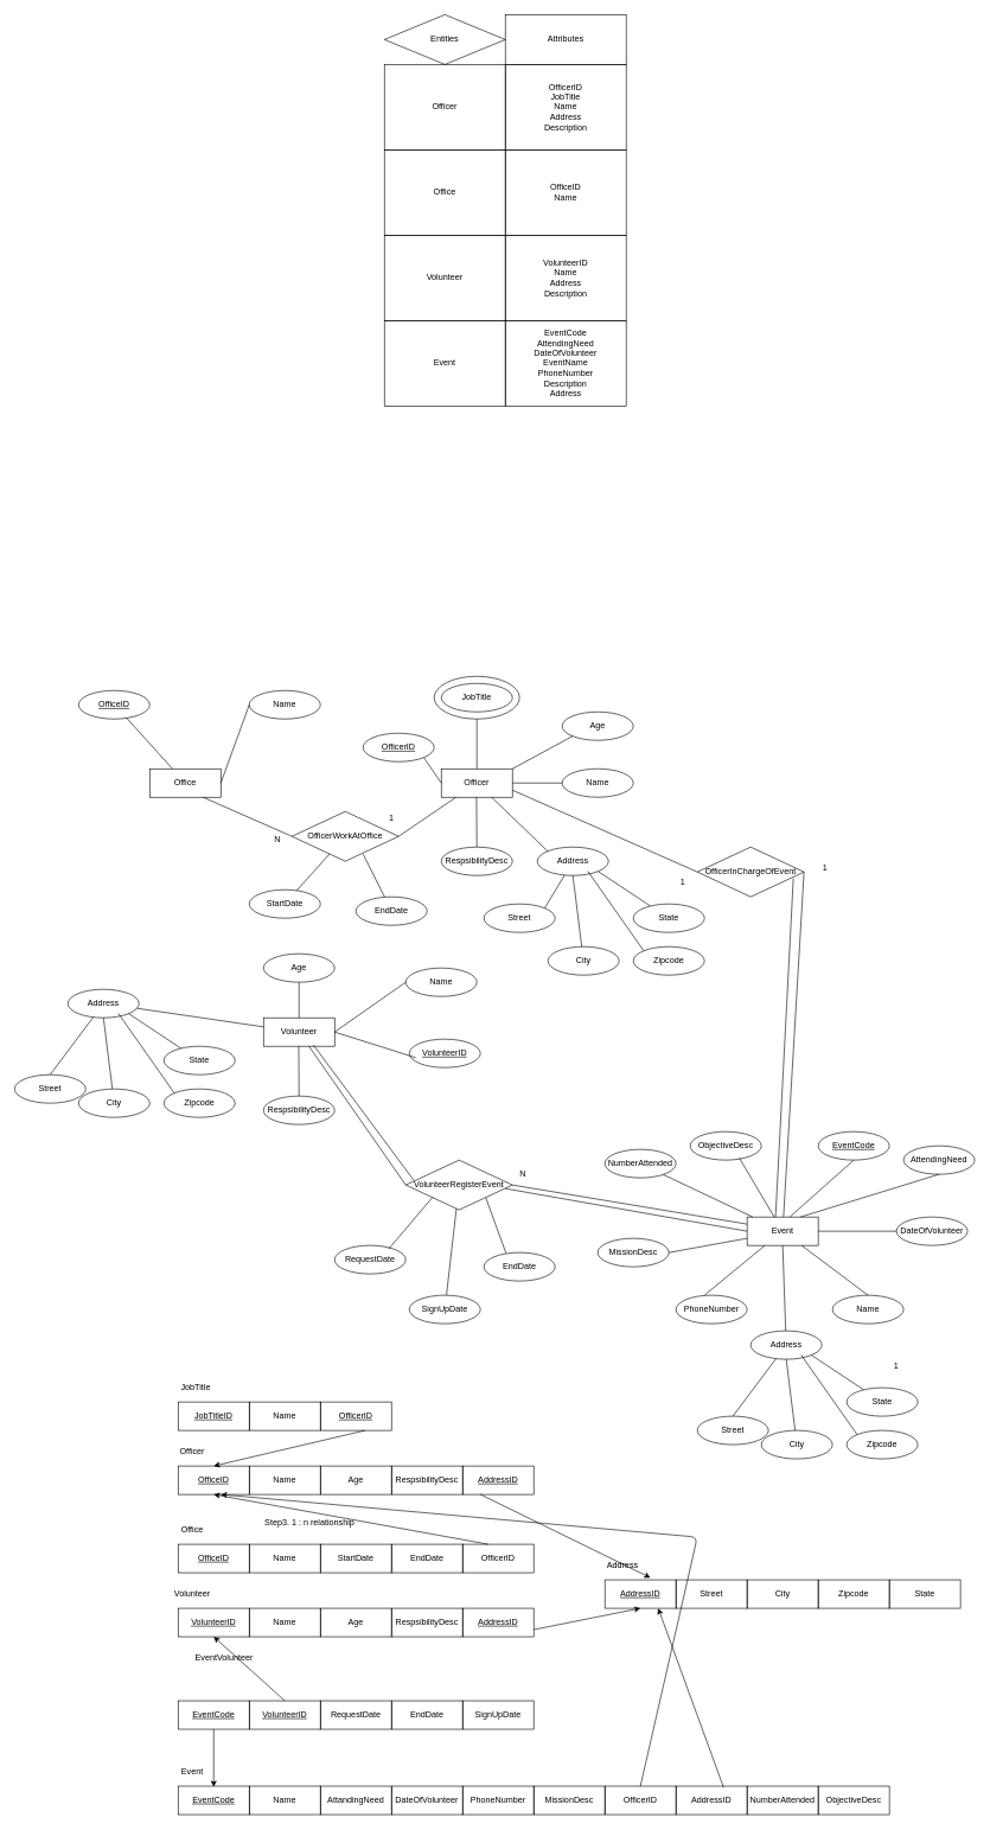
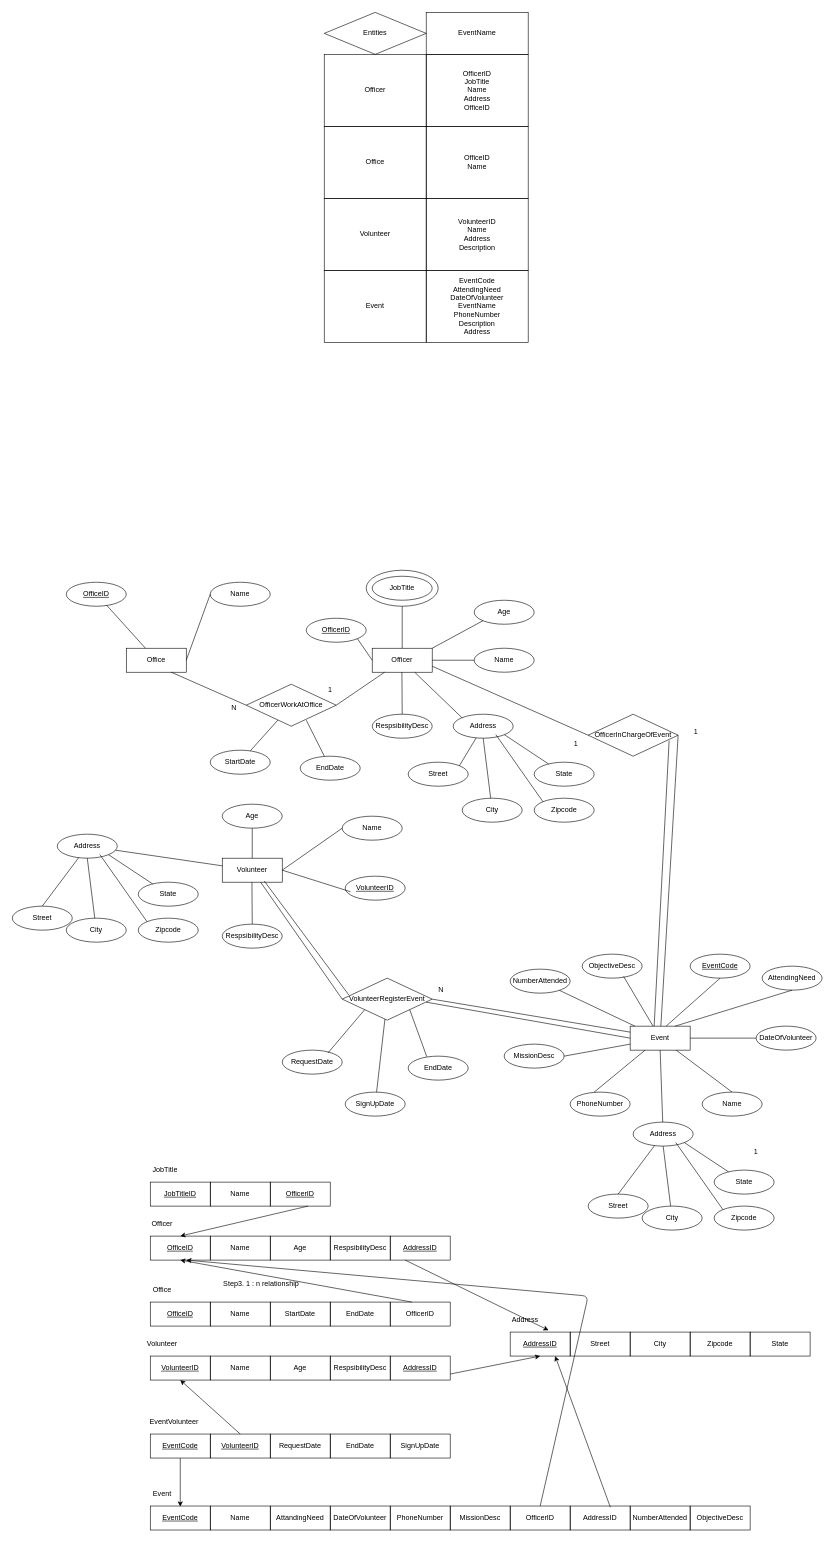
- <mxCell id="49" value="Attributes" style="rounded=0;whiteSpace=wrap;html=1;fillColor=none;" vertex="1" parent="1"><mxGeometry x="710" y="20" width="170" height="70" as="geometry" /></mxCell>
+ <mxCell id="49" value="EventName" style="rounded=0;whiteSpace=wrap;html=1;fillColor=none;" vertex="1" parent="1"><mxGeometry x="710" y="20" width="170" height="70" as="geometry" /></mxCell>
- <mxCell id="47" value="OfficerID&lt;br&gt;JobTitle&lt;br&gt;Name&lt;br&gt;Address&lt;br&gt;Description" style="rounded=0;whiteSpace=wrap;html=1;fillColor=none;" vertex="1" parent="1"><mxGeometry x="710" y="90" width="170" height="120" as="geometry" /></mxCell>
+ <mxCell id="47" value="OfficerID&lt;br&gt;JobTitle&lt;br&gt;Name&lt;br&gt;Address&lt;br&gt;OfficeID" style="rounded=0;whiteSpace=wrap;html=1;fillColor=none;" vertex="1" parent="1"><mxGeometry x="710" y="90" width="170" height="120" as="geometry" /></mxCell>
- <mxCell id="87" value="EventVolunteer" style="text;html=1;strokeColor=none;fillColor=none;align=center;verticalAlign=middle;whiteSpace=wrap;rounded=0;" vertex="1" parent="1"><mxGeometry x="275" y="2320" width="80" height="20" as="geometry" /></mxCell>
+ <mxCell id="87" value="EventVolunteer" style="text;html=1;strokeColor=none;fillColor=none;align=center;verticalAlign=middle;whiteSpace=wrap;rounded=0;" vertex="1" parent="1"><mxGeometry x="250" y="2360" width="80" height="20" as="geometry" /></mxCell>
